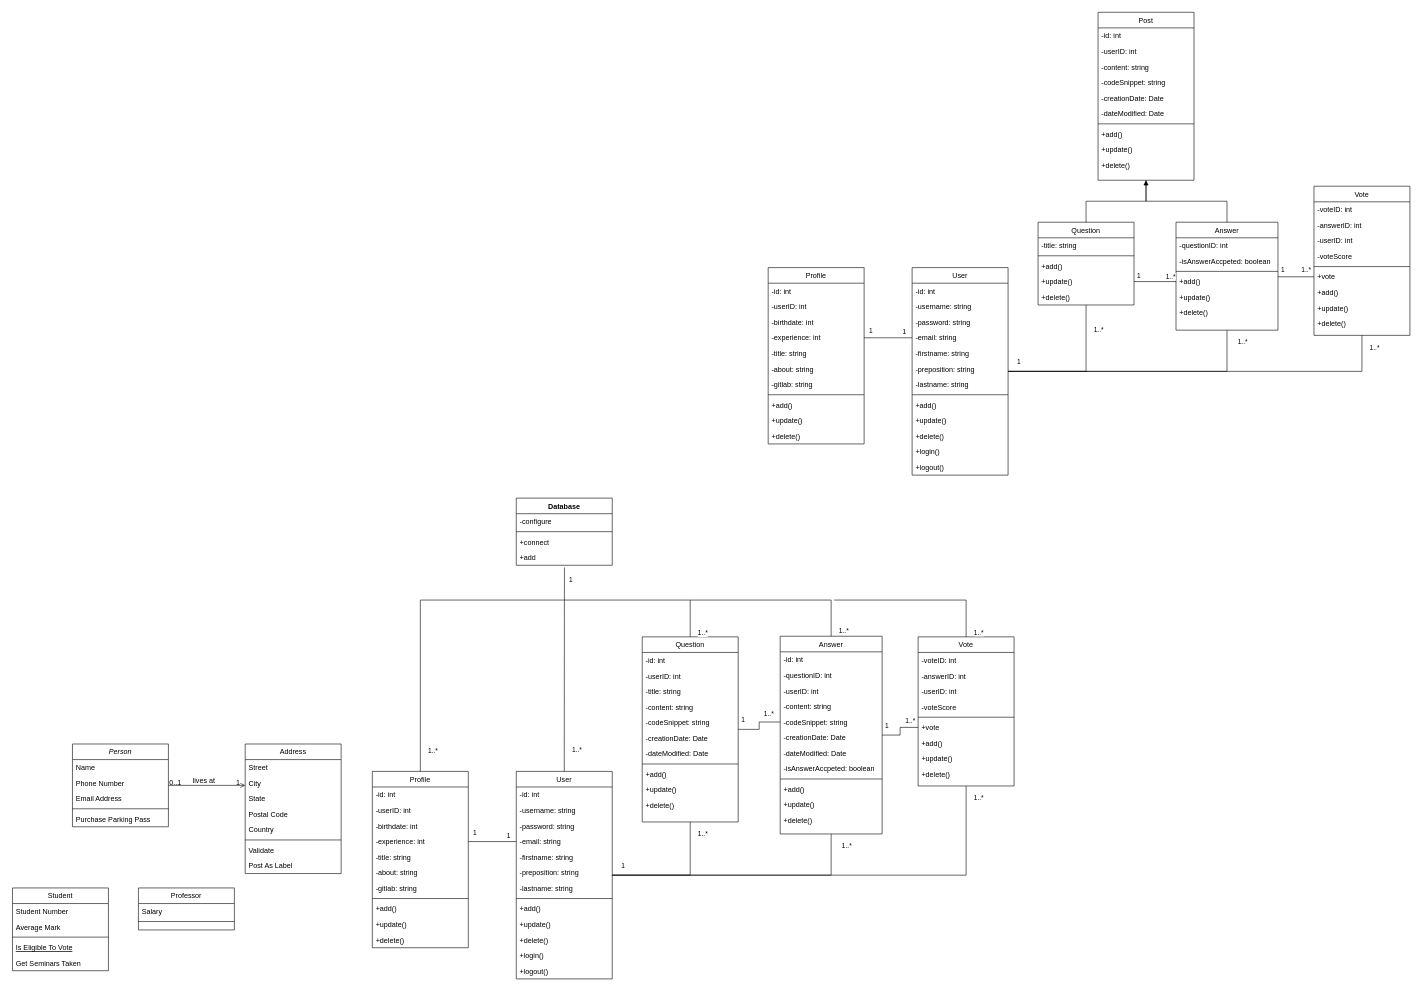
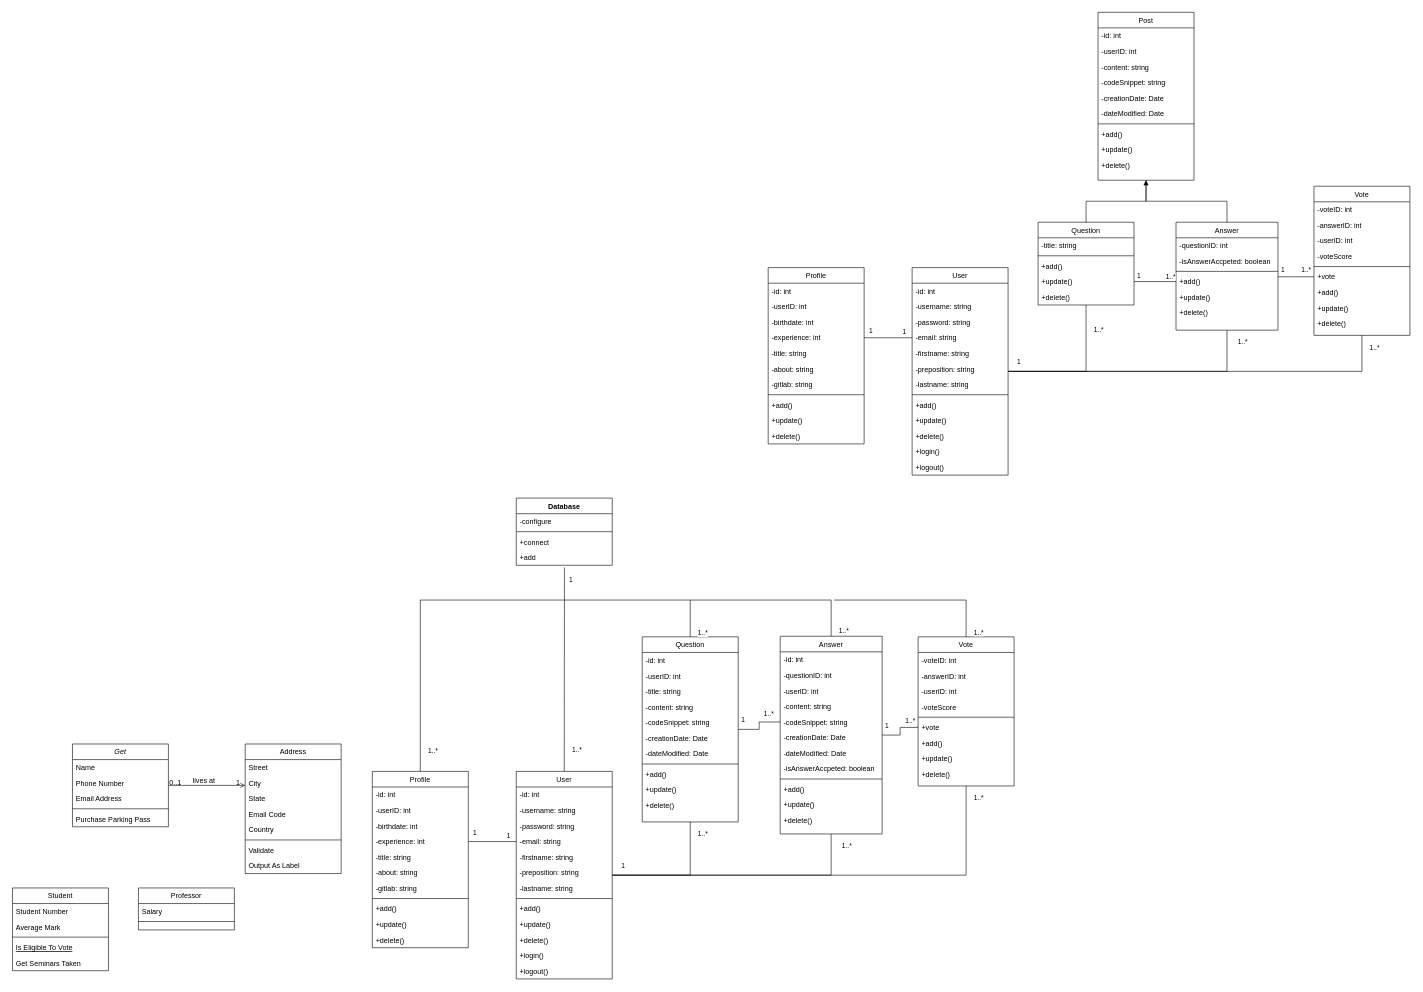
- <mxCell id="2" value="Person" style="swimlane;fontStyle=2;align=center;verticalAlign=top;childLayout=stackLayout;horizontal=1;startSize=26;horizontalStack=0;resizeParent=1;resizeLast=0;collapsible=1;marginBottom=0;rounded=0;shadow=0;strokeWidth=1;" parent="1" vertex="1"><mxGeometry x="120" y="1240" width="160" height="138" as="geometry"><mxRectangle x="230" y="140" width="160" height="26" as="alternateBounds" /></mxGeometry></mxCell>
+ <mxCell id="2" value="Get" style="swimlane;fontStyle=2;align=center;verticalAlign=top;childLayout=stackLayout;horizontal=1;startSize=26;horizontalStack=0;resizeParent=1;resizeLast=0;collapsible=1;marginBottom=0;rounded=0;shadow=0;strokeWidth=1;" parent="1" vertex="1"><mxGeometry x="120" y="1240" width="160" height="138" as="geometry"><mxRectangle x="230" y="140" width="160" height="26" as="alternateBounds" /></mxGeometry></mxCell>
- <mxCell id="21" value="Postal Code" style="text;align=left;verticalAlign=top;spacingLeft=4;spacingRight=4;overflow=hidden;rotatable=0;points=[[0,0.5],[1,0.5]];portConstraint=eastwest;rounded=0;shadow=0;html=0;" parent="17" vertex="1"><mxGeometry y="104" width="160" height="26" as="geometry" /></mxCell>
+ <mxCell id="21" value="Email Code" style="text;align=left;verticalAlign=top;spacingLeft=4;spacingRight=4;overflow=hidden;rotatable=0;points=[[0,0.5],[1,0.5]];portConstraint=eastwest;rounded=0;shadow=0;html=0;" parent="17" vertex="1"><mxGeometry y="104" width="160" height="26" as="geometry" /></mxCell>
- <mxCell id="25" value="Post As Label" style="text;align=left;verticalAlign=top;spacingLeft=4;spacingRight=4;overflow=hidden;rotatable=0;points=[[0,0.5],[1,0.5]];portConstraint=eastwest;" parent="17" vertex="1"><mxGeometry y="190" width="160" height="26" as="geometry" /></mxCell>
+ <mxCell id="25" value="Output As Label" style="text;align=left;verticalAlign=top;spacingLeft=4;spacingRight=4;overflow=hidden;rotatable=0;points=[[0,0.5],[1,0.5]];portConstraint=eastwest;" parent="17" vertex="1"><mxGeometry y="190" width="160" height="26" as="geometry" /></mxCell>
